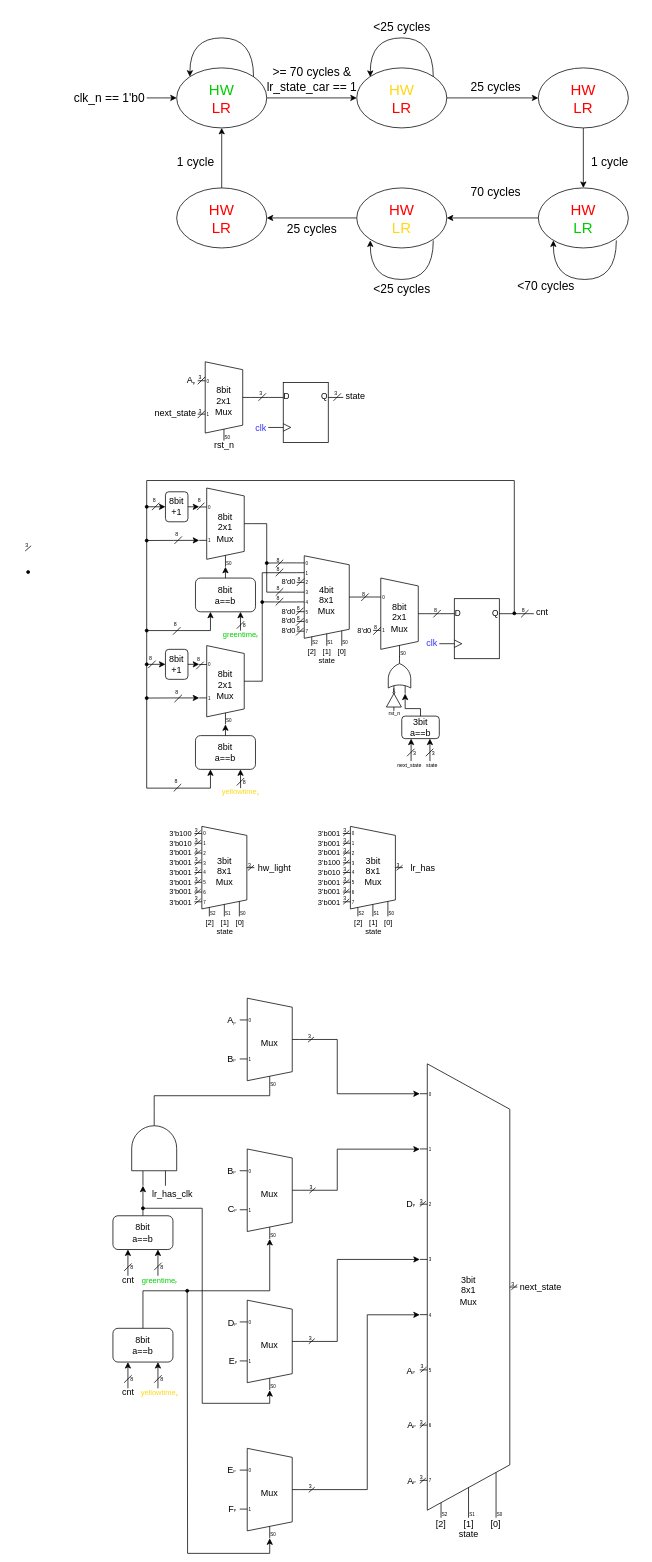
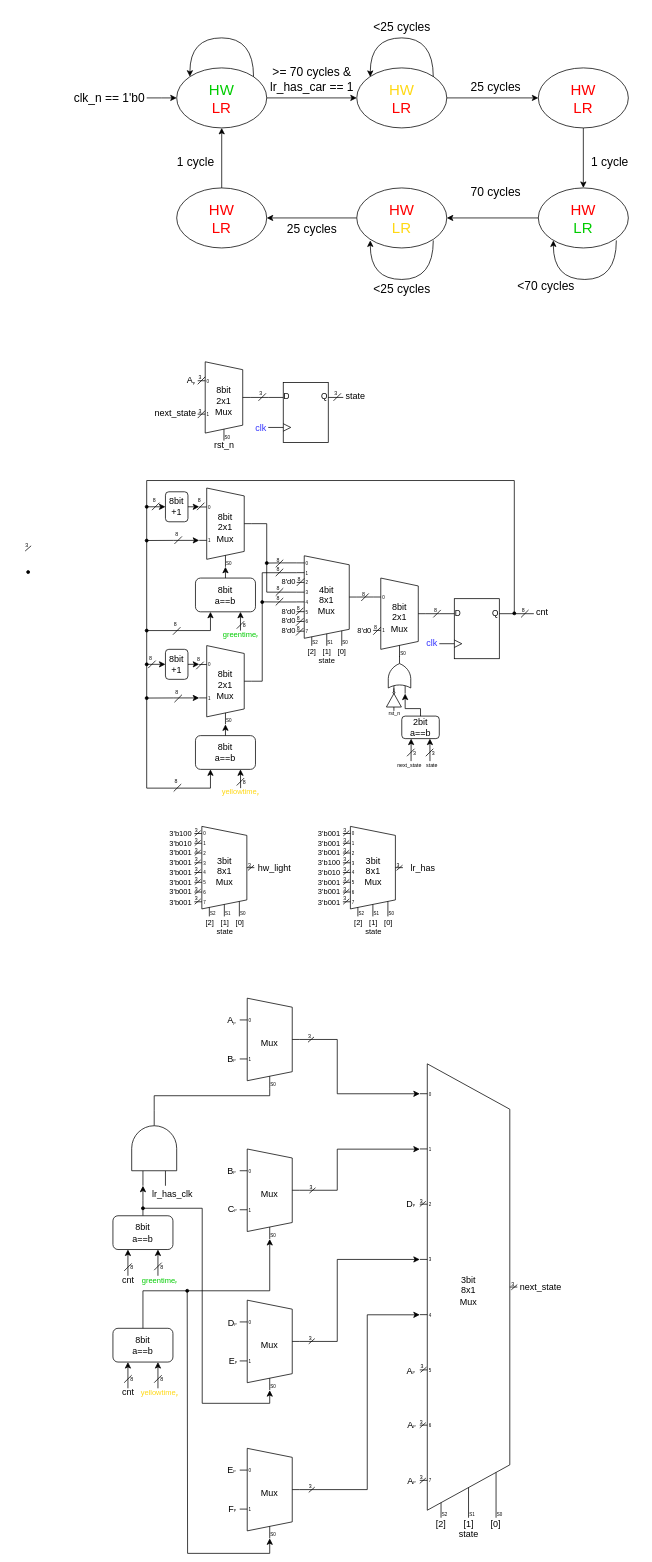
- <mxCell id="26" value="&lt;font style=&quot;font-size: 16px;&quot;&gt;&amp;gt;= 70 cycles &amp;amp;&lt;br&gt;lr_state_car == 1&lt;/font&gt;" style="text;html=1;align=center;verticalAlign=middle;resizable=0;points=[];autosize=1;strokeColor=none;fillColor=none;" parent="1" vertex="1"><mxGeometry x="350" y="80" width="130" height="50" as="geometry" /></mxCell>
+ <mxCell id="26" value="&lt;font style=&quot;font-size: 16px;&quot;&gt;&amp;gt;= 70 cycles &amp;amp;&lt;br&gt;lr_has_car == 1&lt;/font&gt;" style="text;html=1;align=center;verticalAlign=middle;resizable=0;points=[];autosize=1;strokeColor=none;fillColor=none;" parent="1" vertex="1"><mxGeometry x="350" y="80" width="130" height="50" as="geometry" /></mxCell>
- <mxCell id="55" value="3bit&lt;br&gt;a==b" style="rounded=1;whiteSpace=wrap;html=1;shadow=0;dashed=0;strokeColor=default;strokeWidth=1;align=center;verticalAlign=middle;fontFamily=Helvetica;fontSize=12;fontColor=default;fillColor=default;" parent="1" vertex="1"><mxGeometry x="535" y="954" width="50" height="30" as="geometry" /></mxCell>
+ <mxCell id="55" value="2bit&lt;br&gt;a==b" style="rounded=1;whiteSpace=wrap;html=1;shadow=0;dashed=0;strokeColor=default;strokeWidth=1;align=center;verticalAlign=middle;fontFamily=Helvetica;fontSize=12;fontColor=default;fillColor=default;" parent="1" vertex="1"><mxGeometry x="535" y="954" width="50" height="30" as="geometry" /></mxCell>
